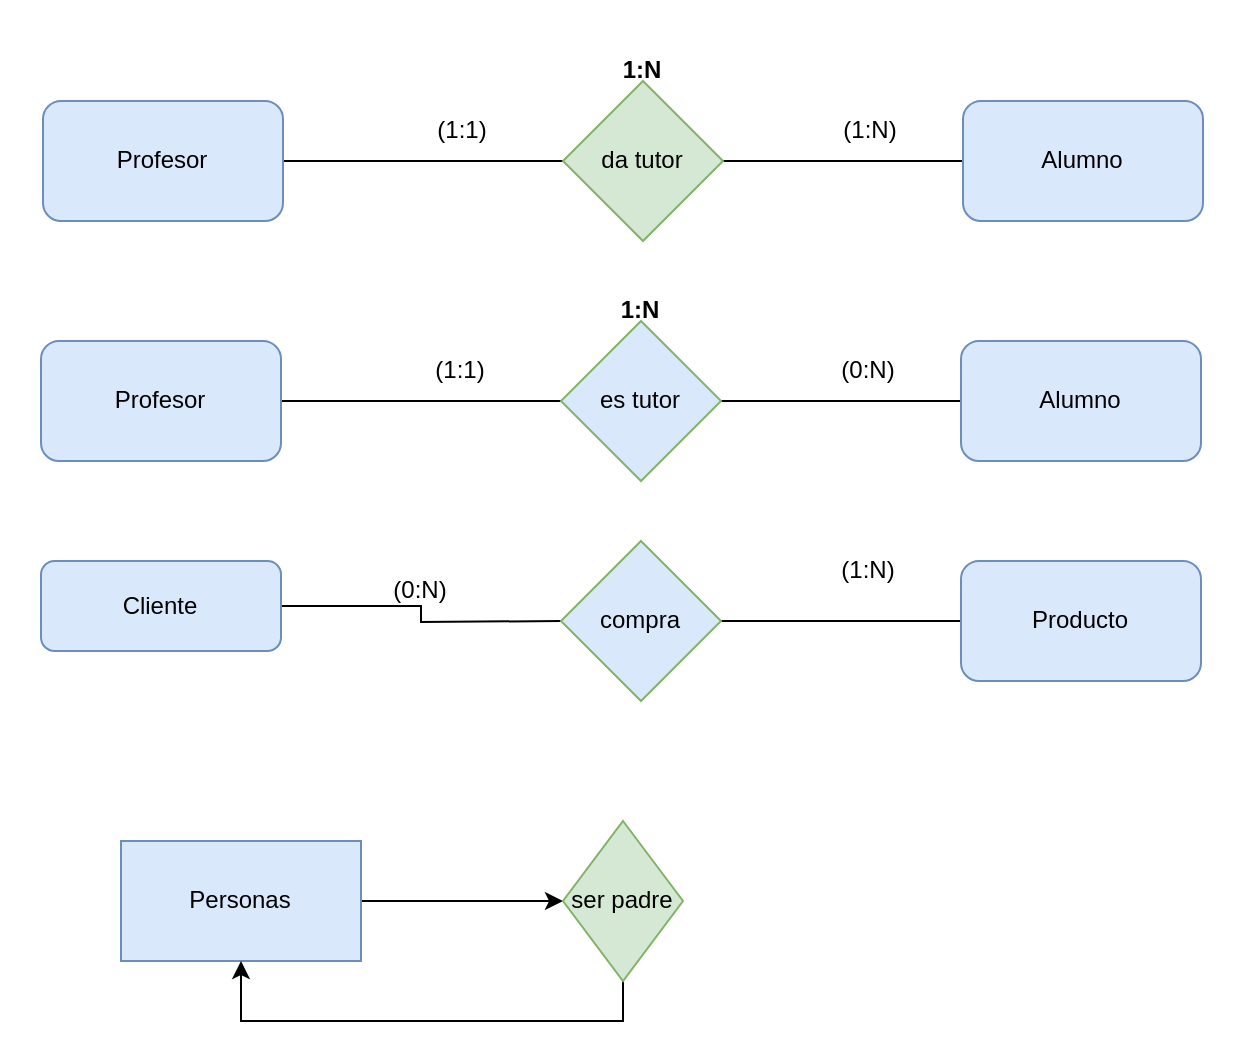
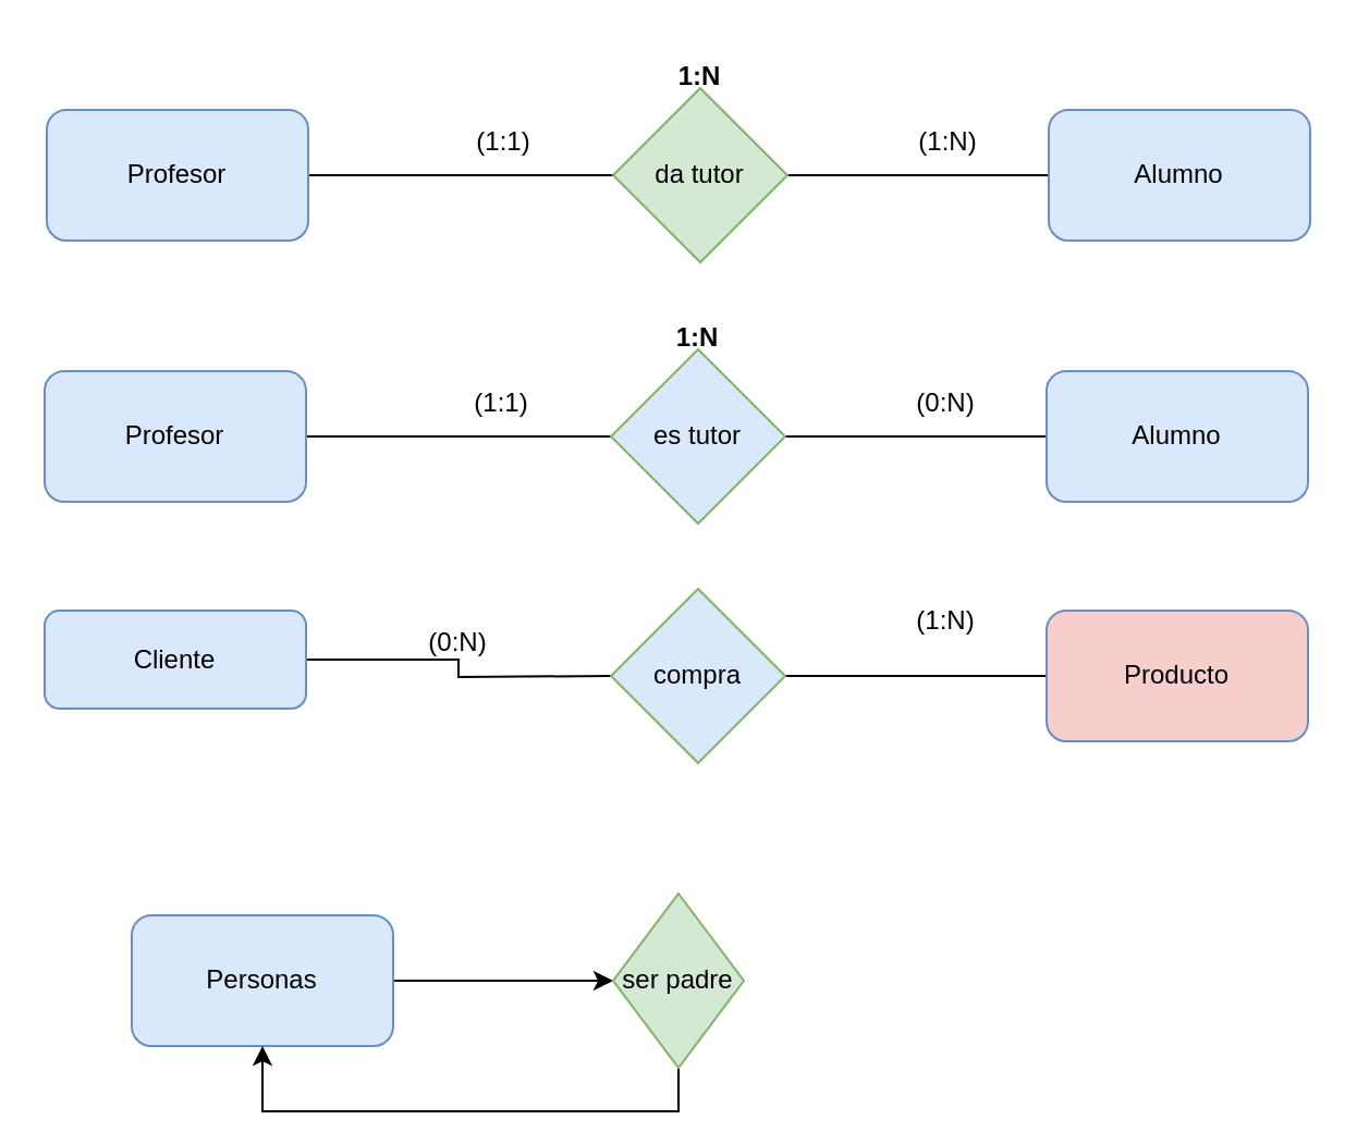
- <mxCell id="24" value="Producto" style="rounded=1;whiteSpace=wrap;html=1;fillColor=#dae8fc;strokeColor=#6c8ebf;" vertex="1" parent="1"><mxGeometry x="480" y="280" width="120" height="60" as="geometry" /></mxCell>
+ <mxCell id="24" value="Producto" style="rounded=1;whiteSpace=wrap;html=1;fillColor=#f8cecc;strokeColor=#6c8ebf;" vertex="1" parent="1"><mxGeometry x="480" y="280" width="120" height="60" as="geometry" /></mxCell>
- <mxCell id="29" value="Personas" style="whiteSpace=wrap;html=1;fillColor=#dae8fc;strokeColor=#6c8ebf;rounded=0;" vertex="1" parent="1"><mxGeometry x="60" y="420" width="120" height="60" as="geometry" /></mxCell>
+ <mxCell id="29" value="Personas" style="rounded=1;whiteSpace=wrap;html=1;fillColor=#dae8fc;strokeColor=#6c8ebf;" vertex="1" parent="1"><mxGeometry x="60" y="420" width="120" height="60" as="geometry" /></mxCell>
